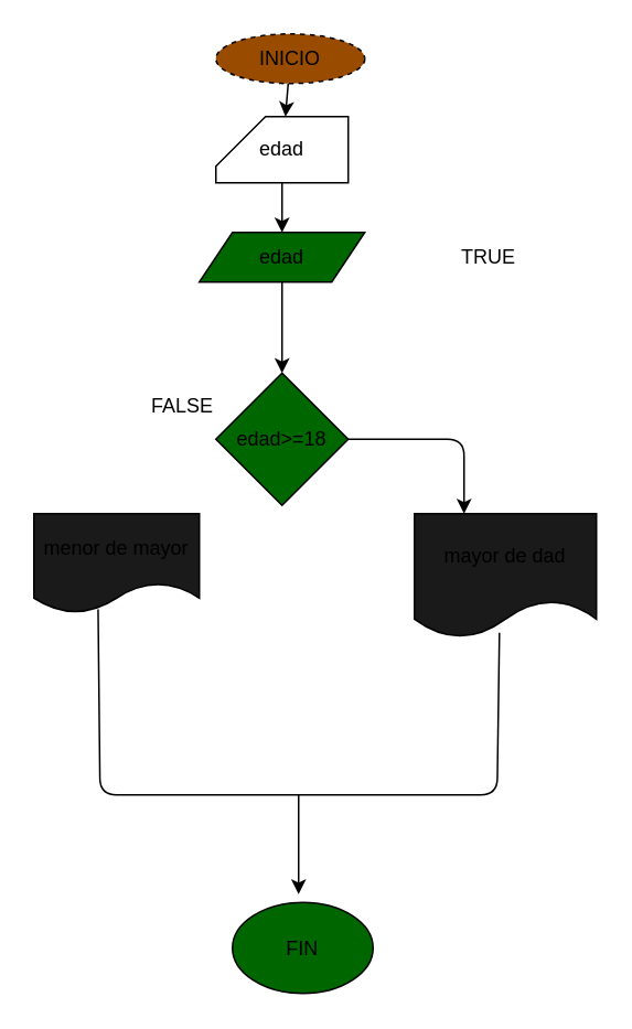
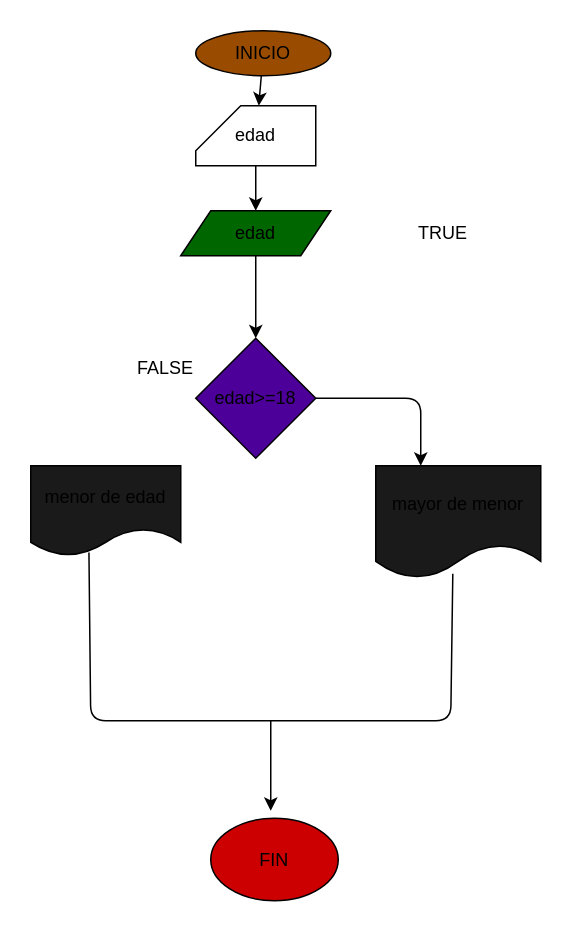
- <mxCell id="3" value="INICIO" style="ellipse;whiteSpace=wrap;html=1;fillColor=#994C00;dashed=1;" vertex="1" parent="1"><mxGeometry x="130" y="20" width="90" height="30" as="geometry" /></mxCell>
+ <mxCell id="3" value="INICIO" style="ellipse;whiteSpace=wrap;html=1;fillColor=#994C00;" vertex="1" parent="1"><mxGeometry x="130" y="20" width="90" height="30" as="geometry" /></mxCell>
- <mxCell id="9" value="edad&amp;gt;=18" style="rhombus;whiteSpace=wrap;html=1;fillColor=#006600;" vertex="1" parent="1"><mxGeometry x="130" y="225" width="80" height="80" as="geometry" /></mxCell>
+ <mxCell id="9" value="edad&amp;gt;=18" style="rhombus;whiteSpace=wrap;html=1;fillColor=#4C0099;" vertex="1" parent="1"><mxGeometry x="130" y="225" width="80" height="80" as="geometry" /></mxCell>
- <mxCell id="11" value="menor de mayor" style="shape=document;whiteSpace=wrap;html=1;boundedLbl=1;fillColor=#1A1A1A;" vertex="1" parent="1"><mxGeometry y="310" width="100" height="60" as="geometry" x="20" /></mxCell>
+ <mxCell id="11" value="menor de edad" style="shape=document;whiteSpace=wrap;html=1;boundedLbl=1;fillColor=#1A1A1A;" vertex="1" parent="1"><mxGeometry y="310" width="100" height="60" as="geometry" x="20" /></mxCell>
- <mxCell id="10" value="mayor de dad" style="shape=document;whiteSpace=wrap;html=1;boundedLbl=1;fillColor=#1A1A1A;" vertex="1" parent="1"><mxGeometry x="250" y="310" width="110" height="75" as="geometry" /></mxCell>
+ <mxCell id="10" value="mayor de menor" style="shape=document;whiteSpace=wrap;html=1;boundedLbl=1;fillColor=#1A1A1A;" vertex="1" parent="1"><mxGeometry x="250" y="310" width="110" height="75" as="geometry" /></mxCell>
- <mxCell id="16" value="FIN" style="ellipse;whiteSpace=wrap;html=1;fillColor=#006600;" vertex="1" parent="1"><mxGeometry x="140" y="545" width="85" height="55" as="geometry" /></mxCell>
+ <mxCell id="16" value="FIN" style="ellipse;whiteSpace=wrap;html=1;fillColor=#CC0000;" vertex="1" parent="1"><mxGeometry x="140" y="545" width="85" height="55" as="geometry" /></mxCell>
